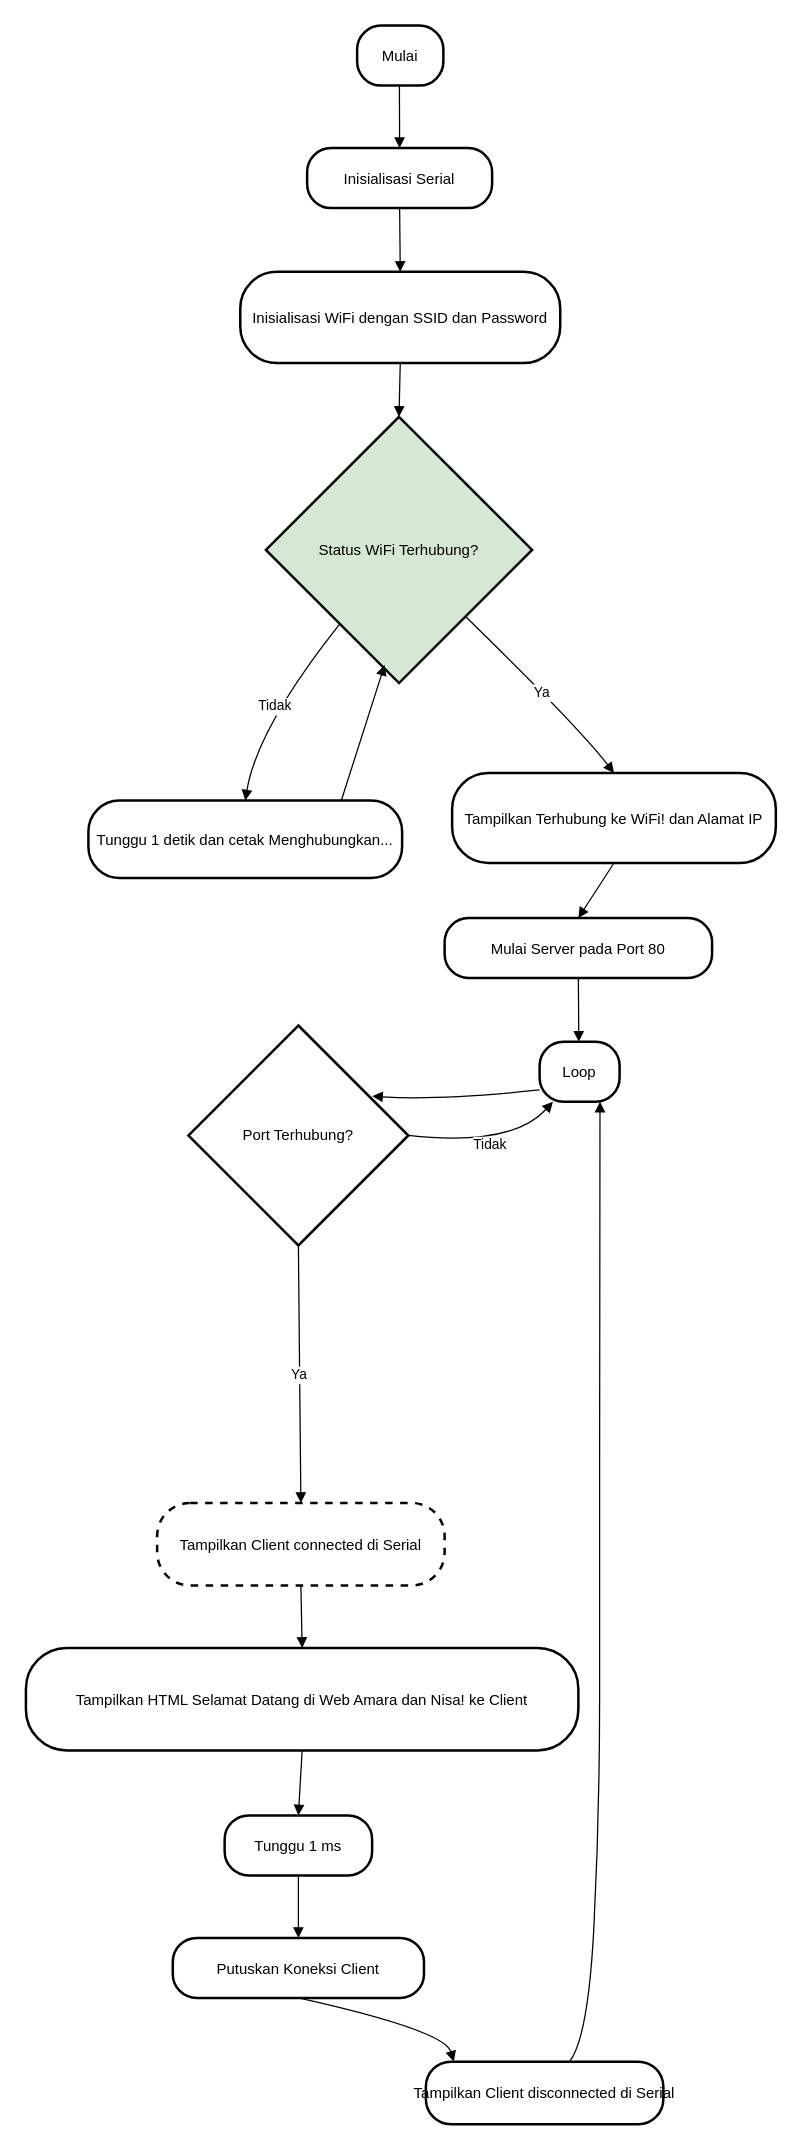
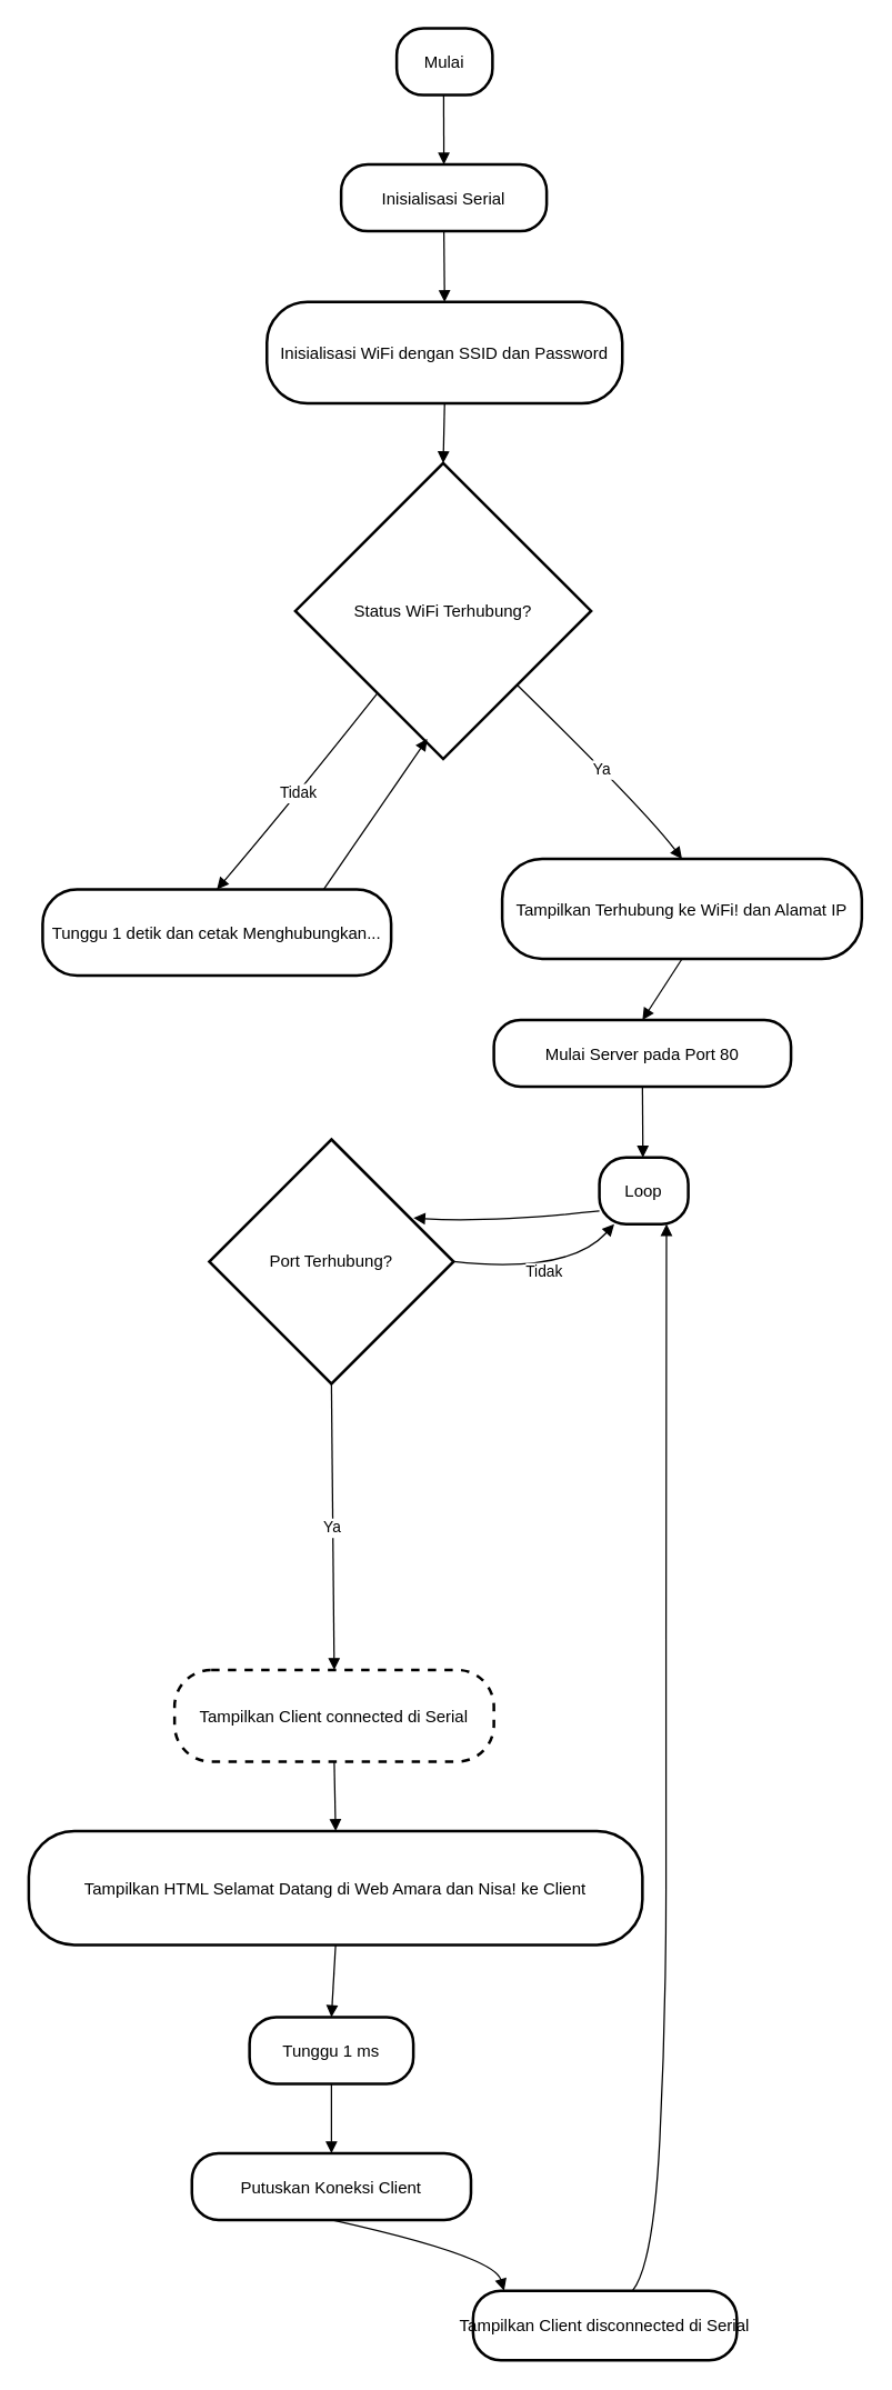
- <mxCell id="5" value="Status WiFi Terhubung?" style="rhombus;strokeWidth=2;whiteSpace=wrap;fillColor=#d5e8d4;" vertex="1" parent="1"><mxGeometry x="212" y="333" width="213" height="213" as="geometry" /></mxCell>
+ <mxCell id="5" value="Status WiFi Terhubung?" style="rhombus;strokeWidth=2;whiteSpace=wrap;" vertex="1" parent="1"><mxGeometry x="212" y="333" width="213" height="213" as="geometry" /></mxCell>
- <mxCell id="6" value="Tunggu 1 detik dan cetak Menghubungkan..." style="rounded=1;arcSize=40;strokeWidth=2" vertex="1" parent="1"><mxGeometry x="70" y="640" width="251" height="62" as="geometry" /></mxCell>
+ <mxCell id="6" value="Tunggu 1 detik dan cetak Menghubungkan..." style="rounded=1;arcSize=40;strokeWidth=2" vertex="1" parent="1"><mxGeometry x="30" y="640" width="251" height="62" as="geometry" /></mxCell>
